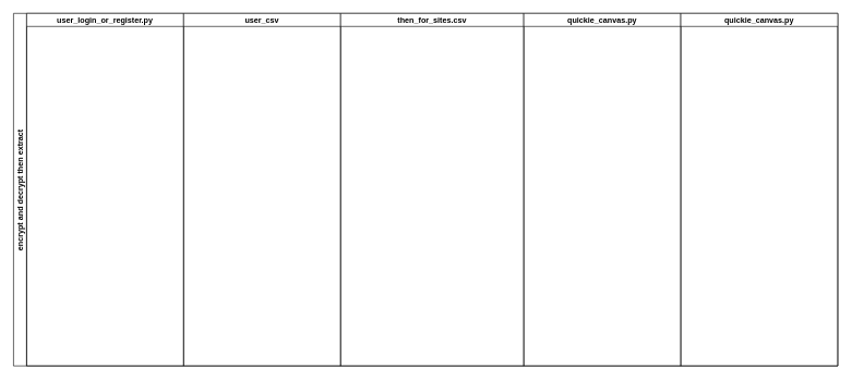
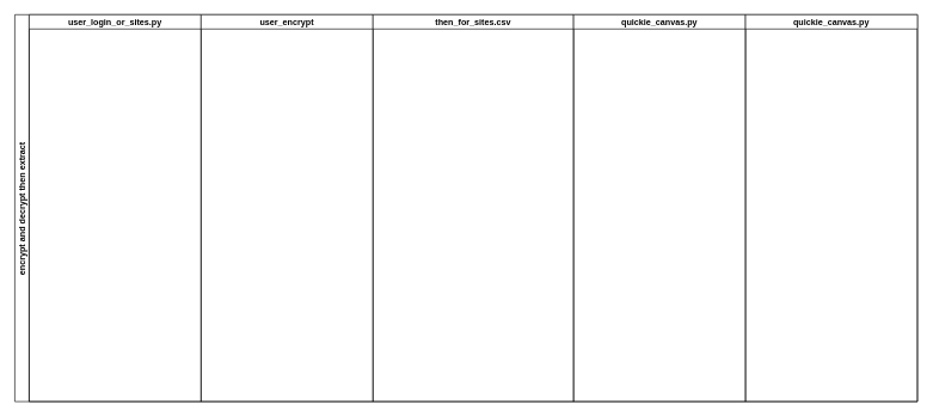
- <mxCell id="3" value="user_login_or_register.py" style="swimlane;startSize=20;" vertex="1" parent="2"><mxGeometry x="20" width="240" height="540" as="geometry" /></mxCell>
+ <mxCell id="3" value="user_login_or_sites.py" style="swimlane;startSize=20;" vertex="1" parent="2"><mxGeometry x="20" width="240" height="540" as="geometry" /></mxCell>
- <mxCell id="4" value="user_csv" style="swimlane;startSize=20;" vertex="1" parent="2"><mxGeometry x="260" width="240" height="540" as="geometry" /></mxCell>
+ <mxCell id="4" value="user_encrypt" style="swimlane;startSize=20;" vertex="1" parent="2"><mxGeometry x="260" width="240" height="540" as="geometry" /></mxCell>
